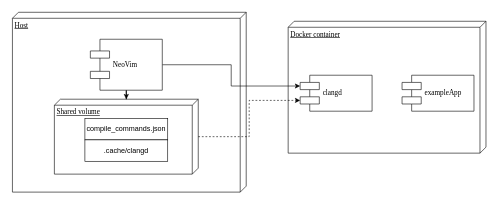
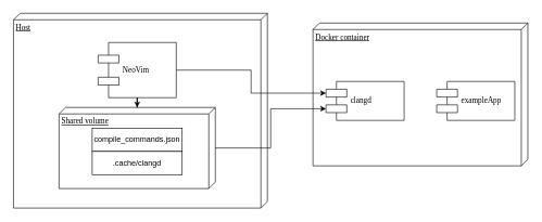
- <mxCell id="11" style="edgeStyle=orthogonalEdgeStyle;rounded=0;orthogonalLoop=1;jettySize=auto;html=1;entryX=0;entryY=0.7;entryDx=0;entryDy=0;dashed=1;" edge="1" parent="1" source="8" target="13"><mxGeometry relative="1" as="geometry" /></mxCell>
+ <mxCell id="11" style="edgeStyle=orthogonalEdgeStyle;rounded=0;orthogonalLoop=1;jettySize=auto;html=1;entryX=0;entryY=0.7;entryDx=0;entryDy=0;" edge="1" parent="1" source="8" target="13"><mxGeometry relative="1" as="geometry" /></mxCell>
